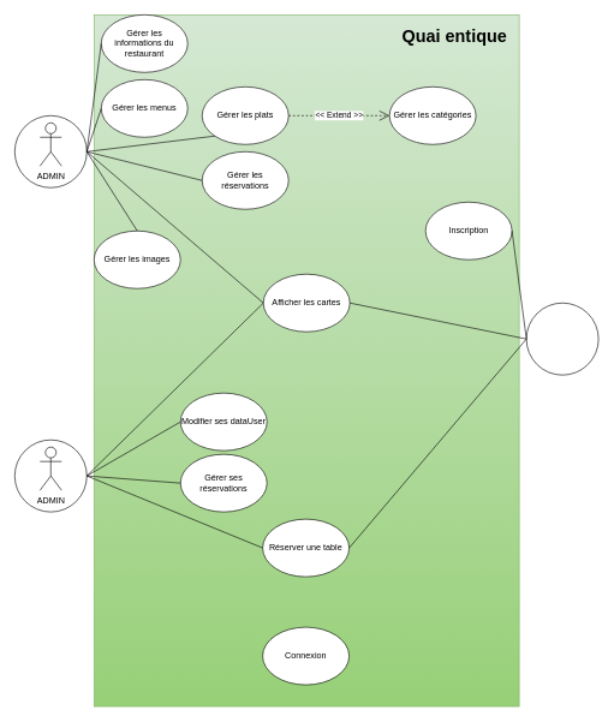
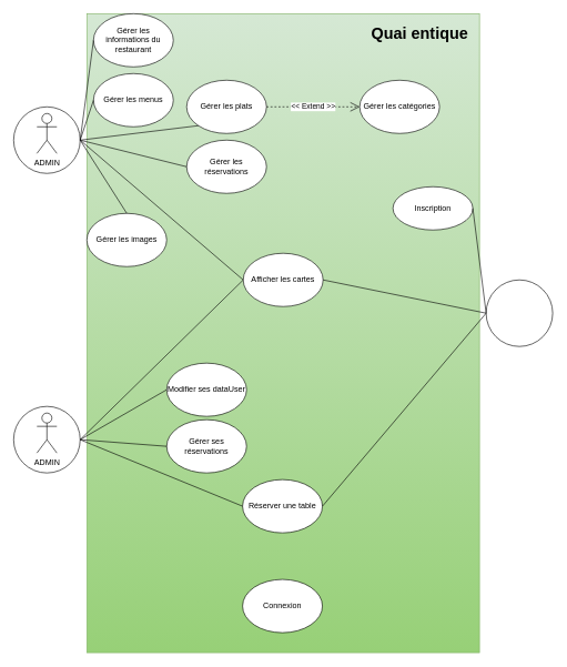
- <mxCell id="33" value="Inscription" style="ellipse;whiteSpace=wrap;html=1;" vertex="1" parent="1"><mxGeometry x="590" y="280" width="120" height="80" as="geometry" /></mxCell>
+ <mxCell id="33" value="Inscription" style="ellipse;whiteSpace=wrap;html=1;" vertex="1" parent="1"><mxGeometry x="590" y="280" width="120" height="65" as="geometry" /></mxCell>
